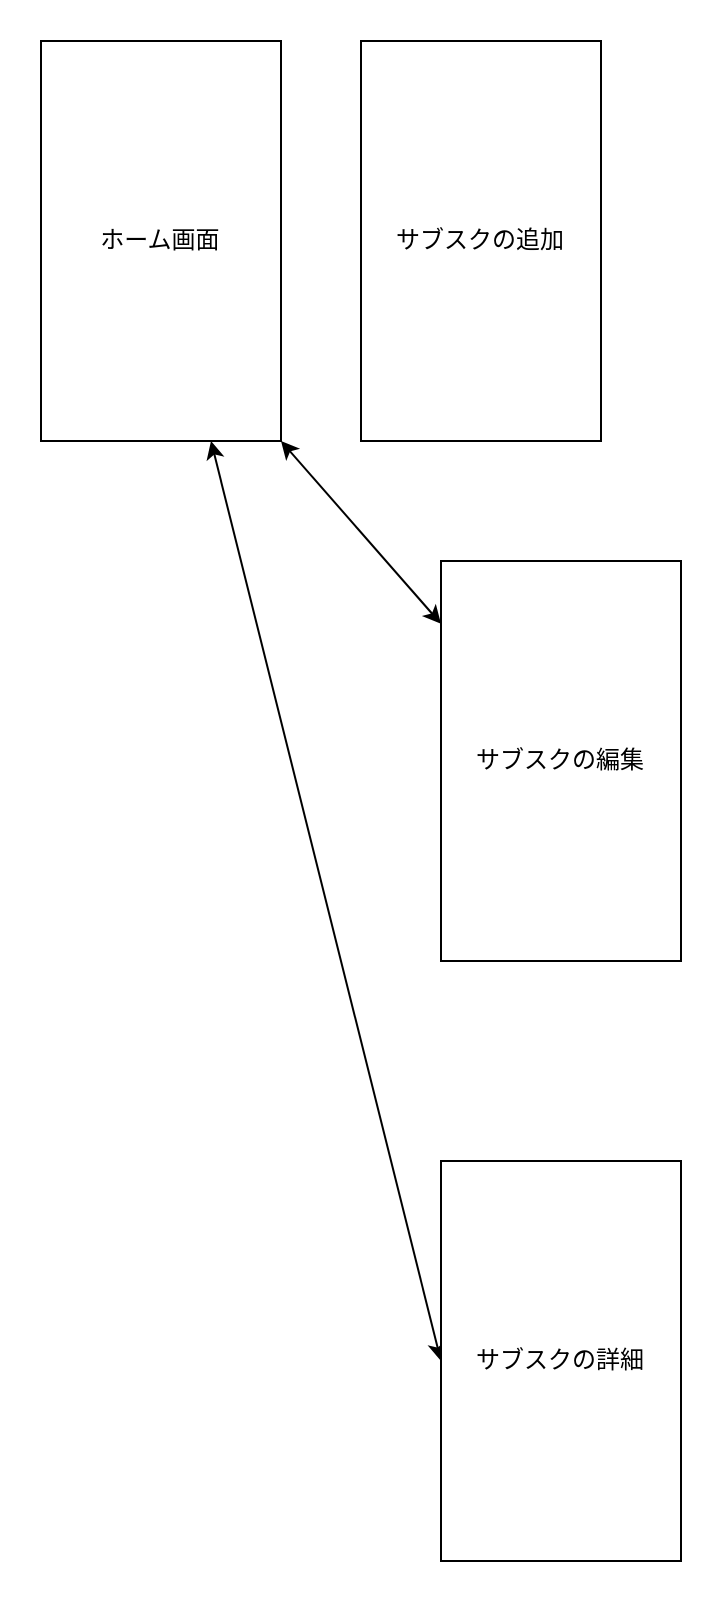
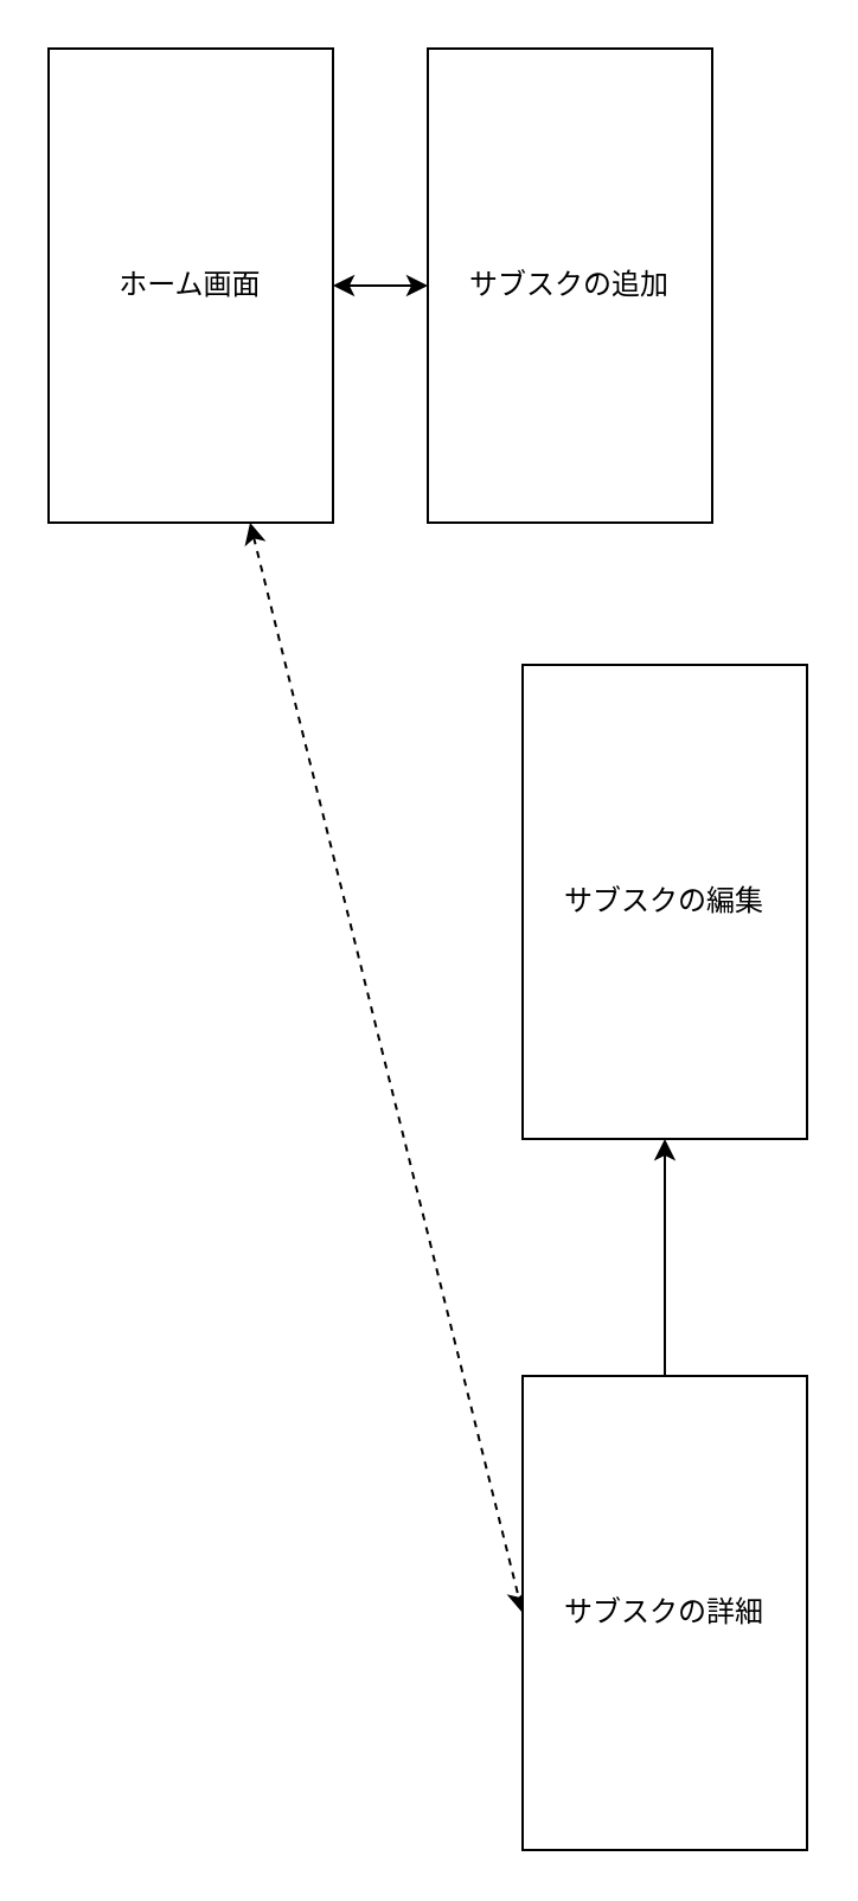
+ <mxCell id="2" style="edgeStyle=none;html=1;entryX=0;entryY=0.5;entryDx=0;entryDy=0;startArrow=classic;startFill=1;" edge="1" parent="1" source="4" target="5"><mxGeometry relative="1" as="geometry" /></mxCell>
- <mxCell id="6" style="edgeStyle=none;html=1;entryX=1;entryY=1;entryDx=0;entryDy=0;startArrow=classic;startFill=1;" edge="1" parent="1" source="7" target="4"><mxGeometry relative="1" as="geometry" /></mxCell>
- <mxCell id="3" style="edgeStyle=none;html=1;entryX=0;entryY=0.5;entryDx=0;entryDy=0;startArrow=classic;startFill=1;" edge="1" parent="1" source="4" target="9"><mxGeometry relative="1" as="geometry" /></mxCell>
+ <mxCell id="3" style="edgeStyle=none;html=1;entryX=0;entryY=0.5;entryDx=0;entryDy=0;startArrow=classic;startFill=1;dashed=1;" edge="1" parent="1" source="4" target="9"><mxGeometry relative="1" as="geometry" /></mxCell>
+ <mxCell id="8" style="edgeStyle=none;html=1;entryX=0.5;entryY=1;entryDx=0;entryDy=0;startArrow=none;startFill=0;" edge="1" parent="1" source="9" target="7"><mxGeometry relative="1" as="geometry" /></mxCell>
